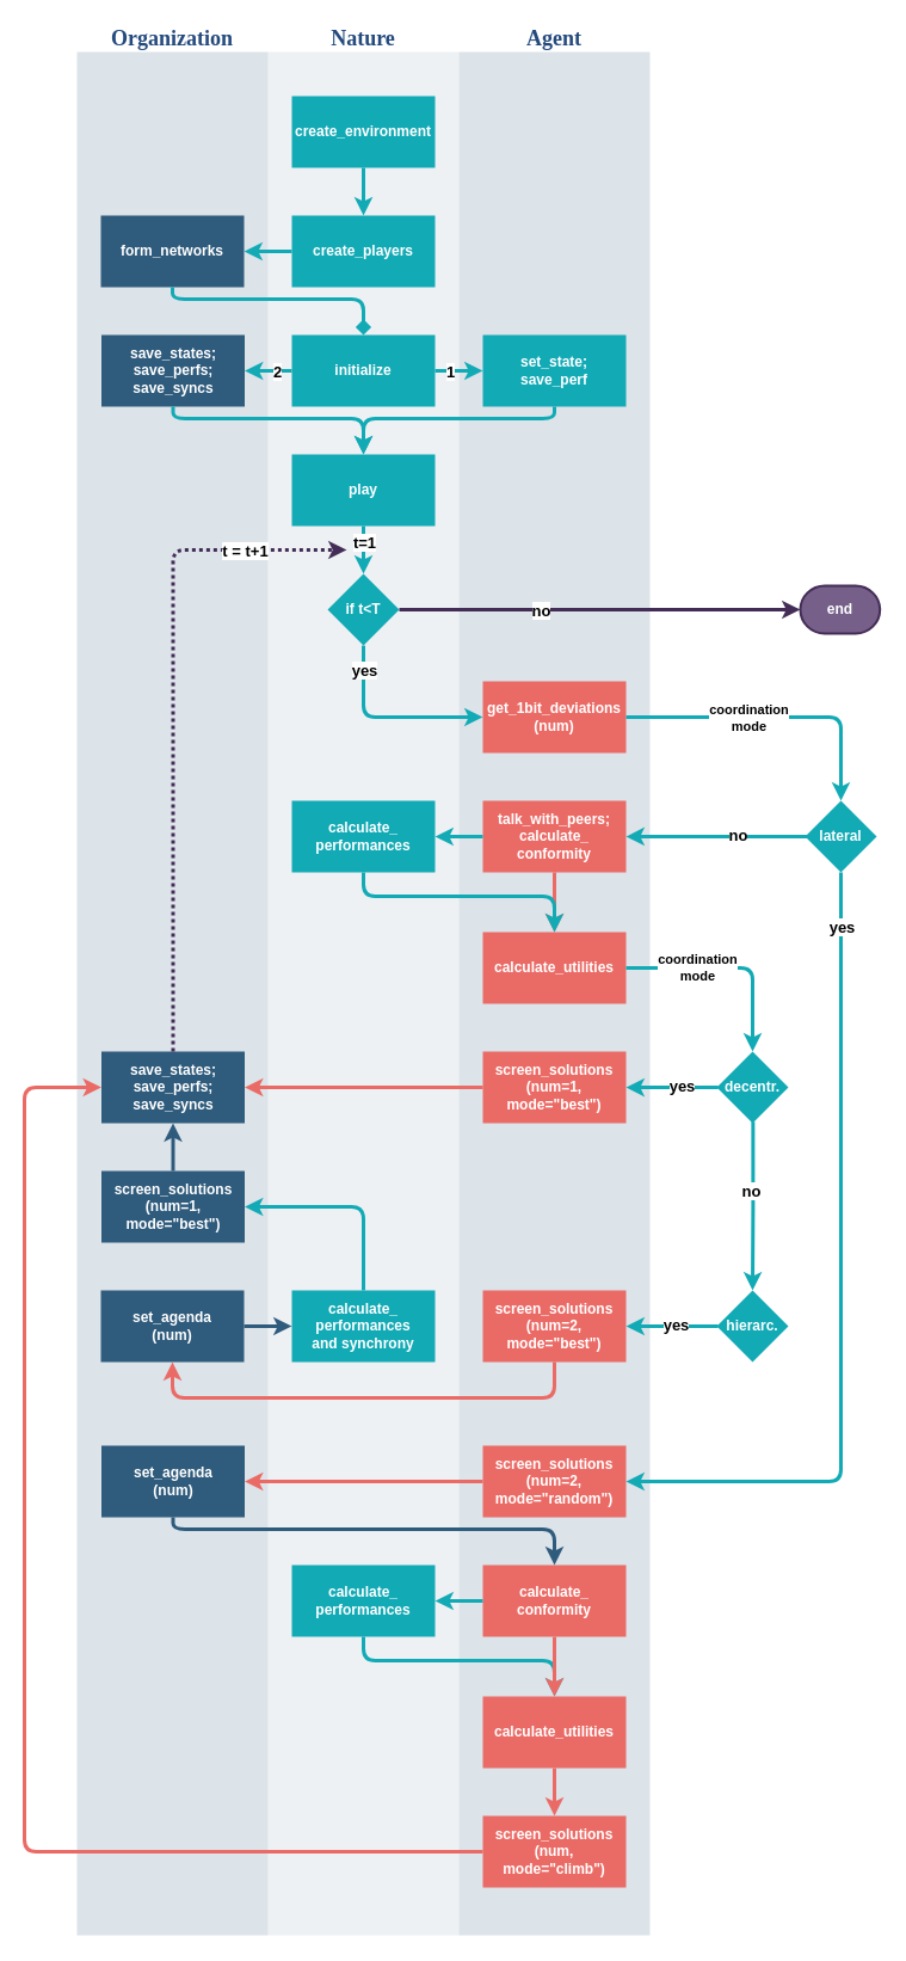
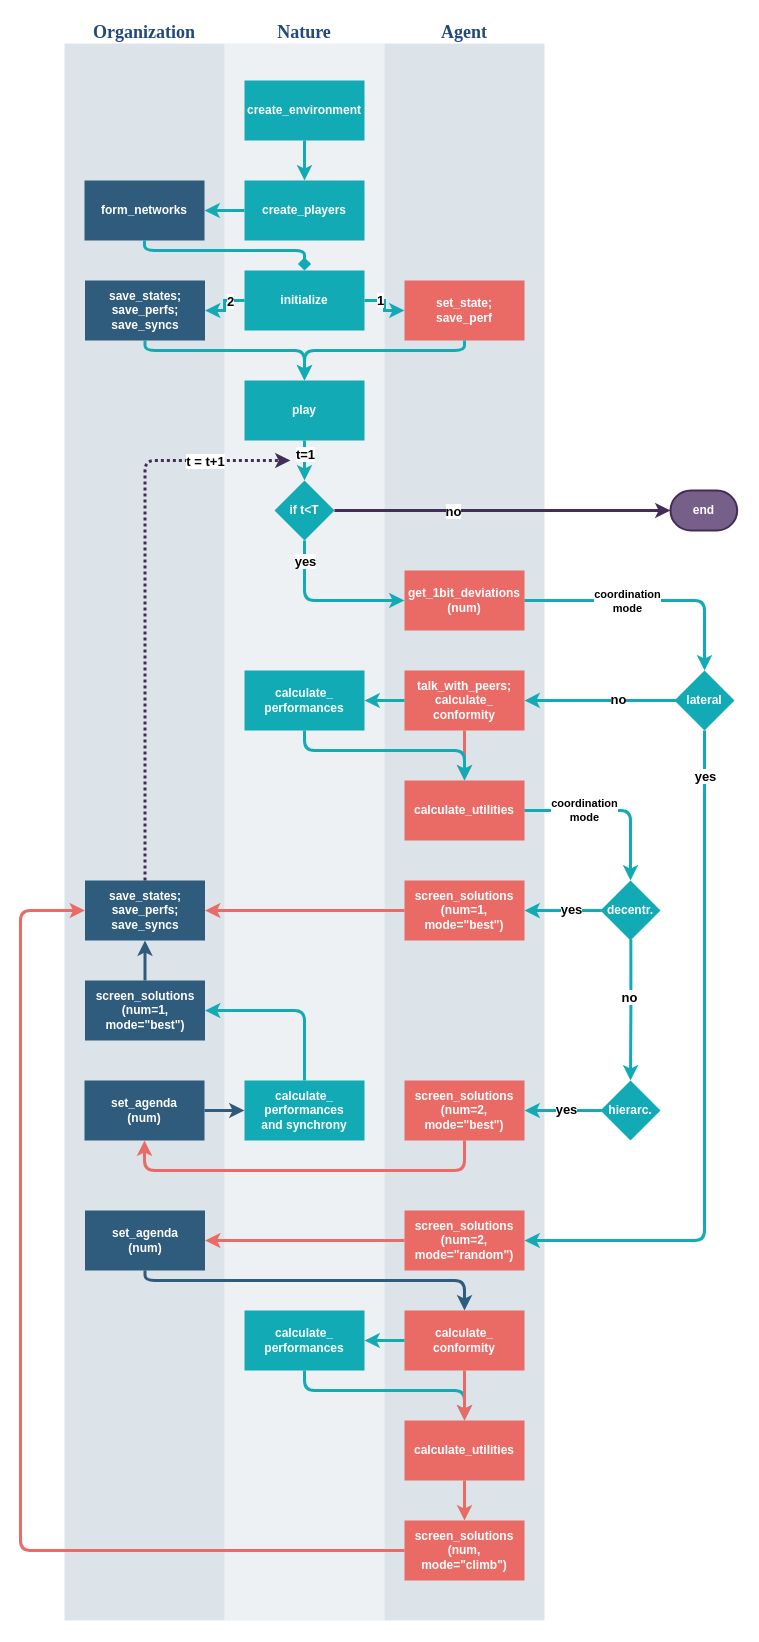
- <mxCell id="6" value="&lt;b&gt;initialize&lt;/b&gt;" style="whiteSpace=wrap;strokeColor=none;fillColor=#12AAB5;shadow=0;fontColor=#FFFFFF;fontFamily=Helvetica;fontStyle=0;html=1;fontSize=12;spacing=6;verticalAlign=middle;" vertex="1" parent="2"><mxGeometry x="20" y="260" width="120" height="60" as="geometry" /></mxCell>
+ <mxCell id="6" value="&lt;b&gt;initialize&lt;/b&gt;" style="whiteSpace=wrap;strokeColor=none;fillColor=#12AAB5;shadow=0;fontColor=#FFFFFF;fontFamily=Helvetica;fontStyle=0;html=1;fontSize=12;spacing=6;verticalAlign=middle;" vertex="1" parent="2"><mxGeometry x="20" y="250" width="120" height="60" as="geometry" /></mxCell>
- <mxCell id="23" value="&lt;b&gt;set_state;&lt;br&gt;save_perf&lt;br&gt;&lt;/b&gt;" style="whiteSpace=wrap;fillColor=#12aab5;strokeColor=none;shadow=0;fontColor=#FFFFFF;fontFamily=Helvetica;fontStyle=0;html=1;fontSize=12;spacing=6;verticalAlign=middle;" vertex="1" parent="22"><mxGeometry x="20" y="260" width="120" height="60" as="geometry" /></mxCell>
+ <mxCell id="23" value="&lt;b&gt;set_state;&lt;br&gt;save_perf&lt;br&gt;&lt;/b&gt;" style="whiteSpace=wrap;fillColor=#EA6B66;strokeColor=none;shadow=0;fontColor=#FFFFFF;fontFamily=Helvetica;fontStyle=0;html=1;fontSize=12;spacing=6;verticalAlign=middle;" vertex="1" parent="22"><mxGeometry x="20" y="260" width="120" height="60" as="geometry" /></mxCell>
